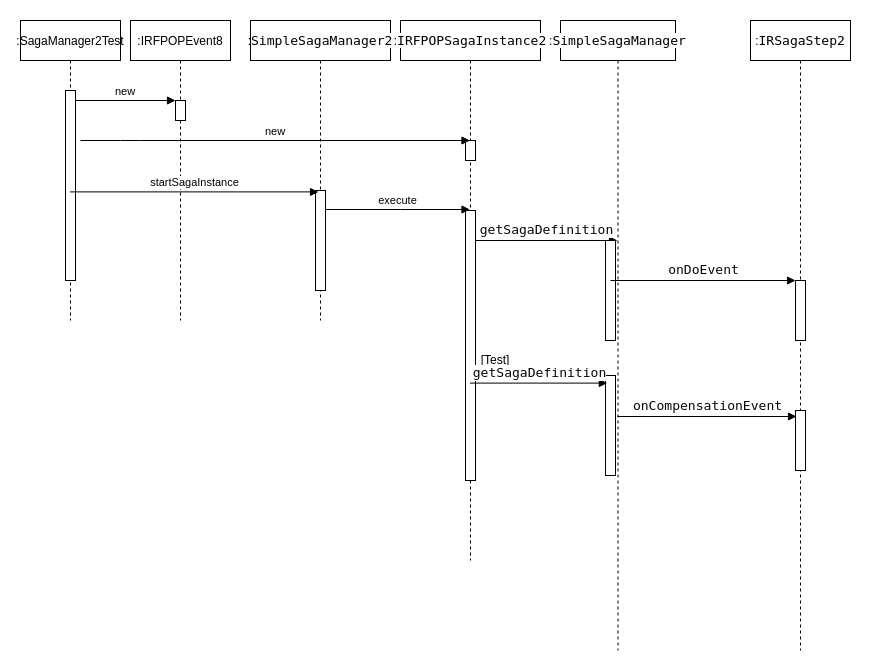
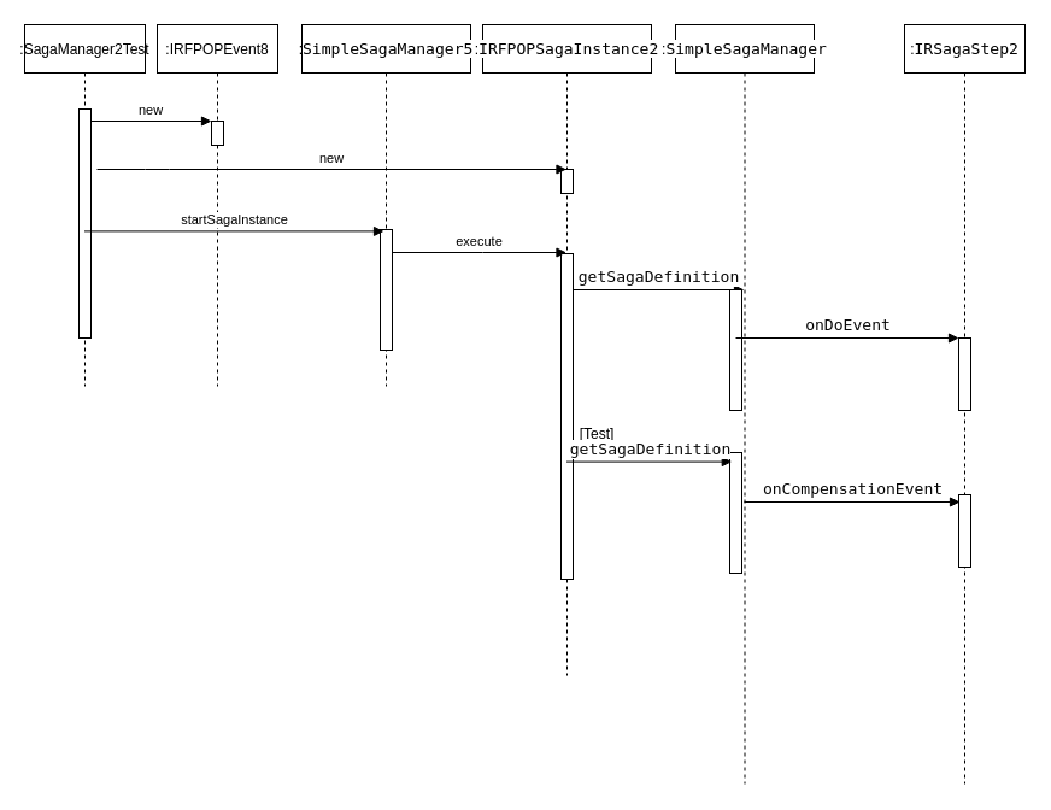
- <mxCell id="13" value=":&lt;span style=&quot;background-color: rgb(255 , 255 , 255) ; font-family: &amp;#34;jetbrains mono&amp;#34; , monospace ; font-size: 9.8pt&quot;&gt;SimpleSagaManager2&lt;/span&gt;" style="shape=umlLifeline;perimeter=lifelinePerimeter;whiteSpace=wrap;html=1;container=1;collapsible=0;recursiveResize=0;outlineConnect=0;" vertex="1" parent="1"><mxGeometry x="250" y="20" width="140" height="300" as="geometry" /></mxCell>
+ <mxCell id="13" value=":&lt;span style=&quot;background-color: rgb(255 , 255 , 255) ; font-family: &amp;#34;jetbrains mono&amp;#34; , monospace ; font-size: 9.8pt&quot;&gt;SimpleSagaManager5&lt;/span&gt;" style="shape=umlLifeline;perimeter=lifelinePerimeter;whiteSpace=wrap;html=1;container=1;collapsible=0;recursiveResize=0;outlineConnect=0;" vertex="1" parent="1"><mxGeometry x="250" y="20" width="140" height="300" as="geometry" /></mxCell>
